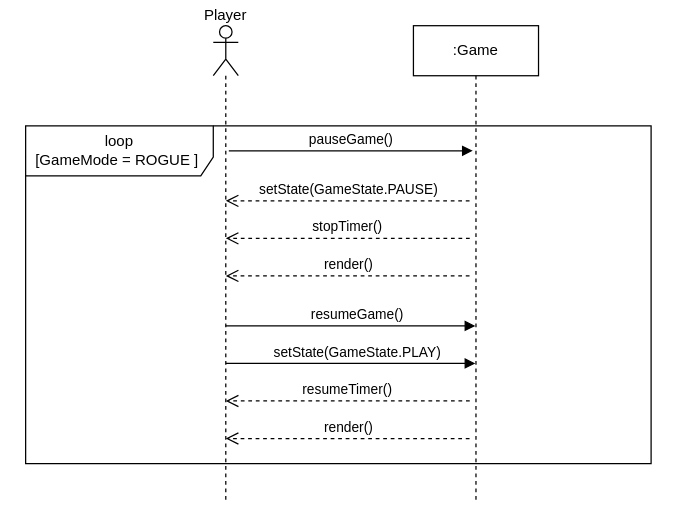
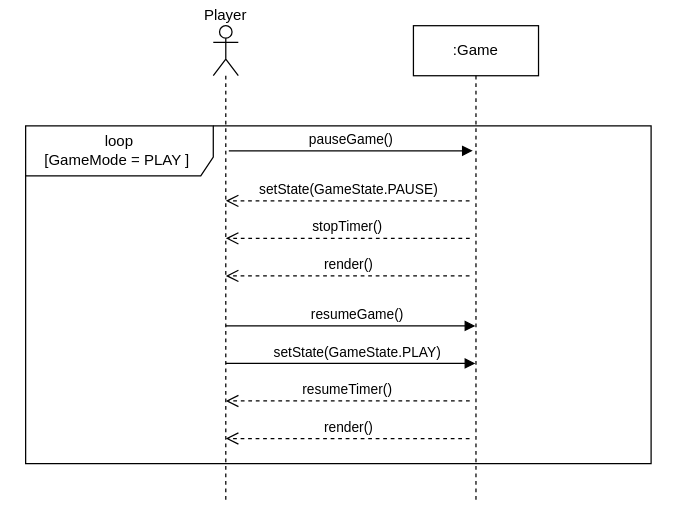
- <mxCell id="12" value="loop&lt;div&gt;[GameMode = ROGUE ]&amp;nbsp;&lt;/div&gt;" style="shape=umlFrame;whiteSpace=wrap;html=1;pointerEvents=0;width=150;height=40;" vertex="1" parent="1"><mxGeometry x="20" y="100" width="500" height="270" as="geometry" /></mxCell>
+ <mxCell id="12" value="loop&lt;div&gt;[GameMode = PLAY ]&amp;nbsp;&lt;/div&gt;" style="shape=umlFrame;whiteSpace=wrap;html=1;pointerEvents=0;width=150;height=40;" vertex="1" parent="1"><mxGeometry x="20" y="100" width="500" height="270" as="geometry" /></mxCell>
